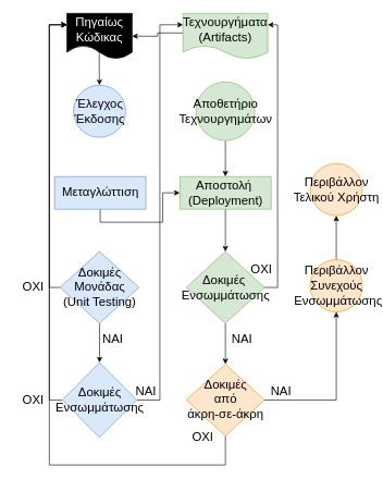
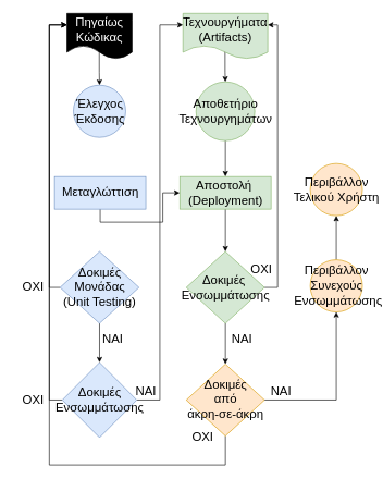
- <mxCell id="3" style="edgeStyle=orthogonalEdgeStyle;rounded=0;orthogonalLoop=1;jettySize=auto;html=1;exitX=0.504;exitY=0.429;exitDx=0;exitDy=0;fontColor=#FFFFFF;exitPerimeter=0;fontSize=19;" parent="1" source="14" target="4" edge="1"><mxGeometry relative="1" as="geometry" /></mxCell>
+ <mxCell id="3" style="edgeStyle=orthogonalEdgeStyle;rounded=0;orthogonalLoop=1;jettySize=auto;html=1;exitX=0.504;exitY=0.429;exitDx=0;exitDy=0;entryX=0.5;entryY=0;entryDx=0;entryDy=0;fontColor=#FFFFFF;exitPerimeter=0;fontSize=19;" parent="1" source="14" target="16" edge="1"><mxGeometry relative="1" as="geometry" /></mxCell>
